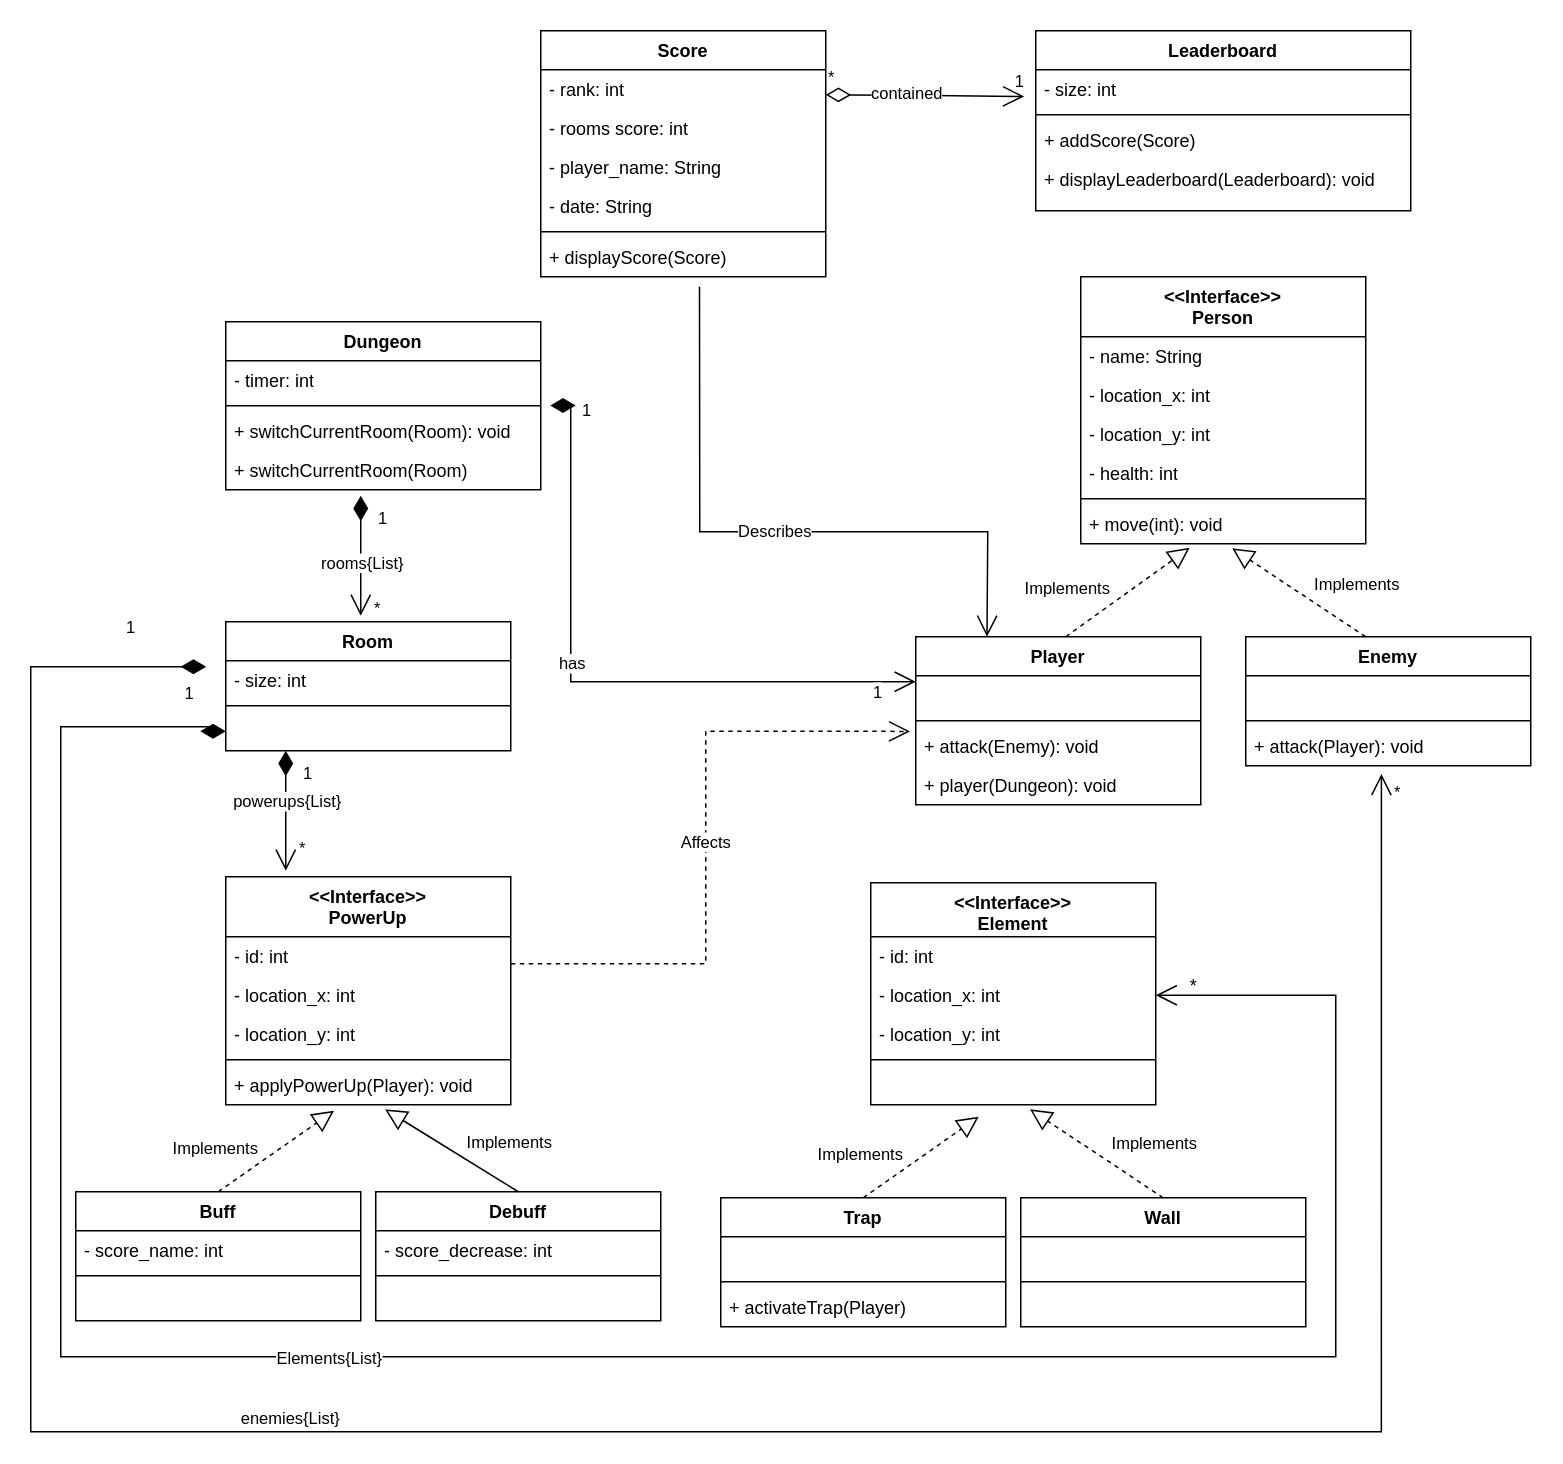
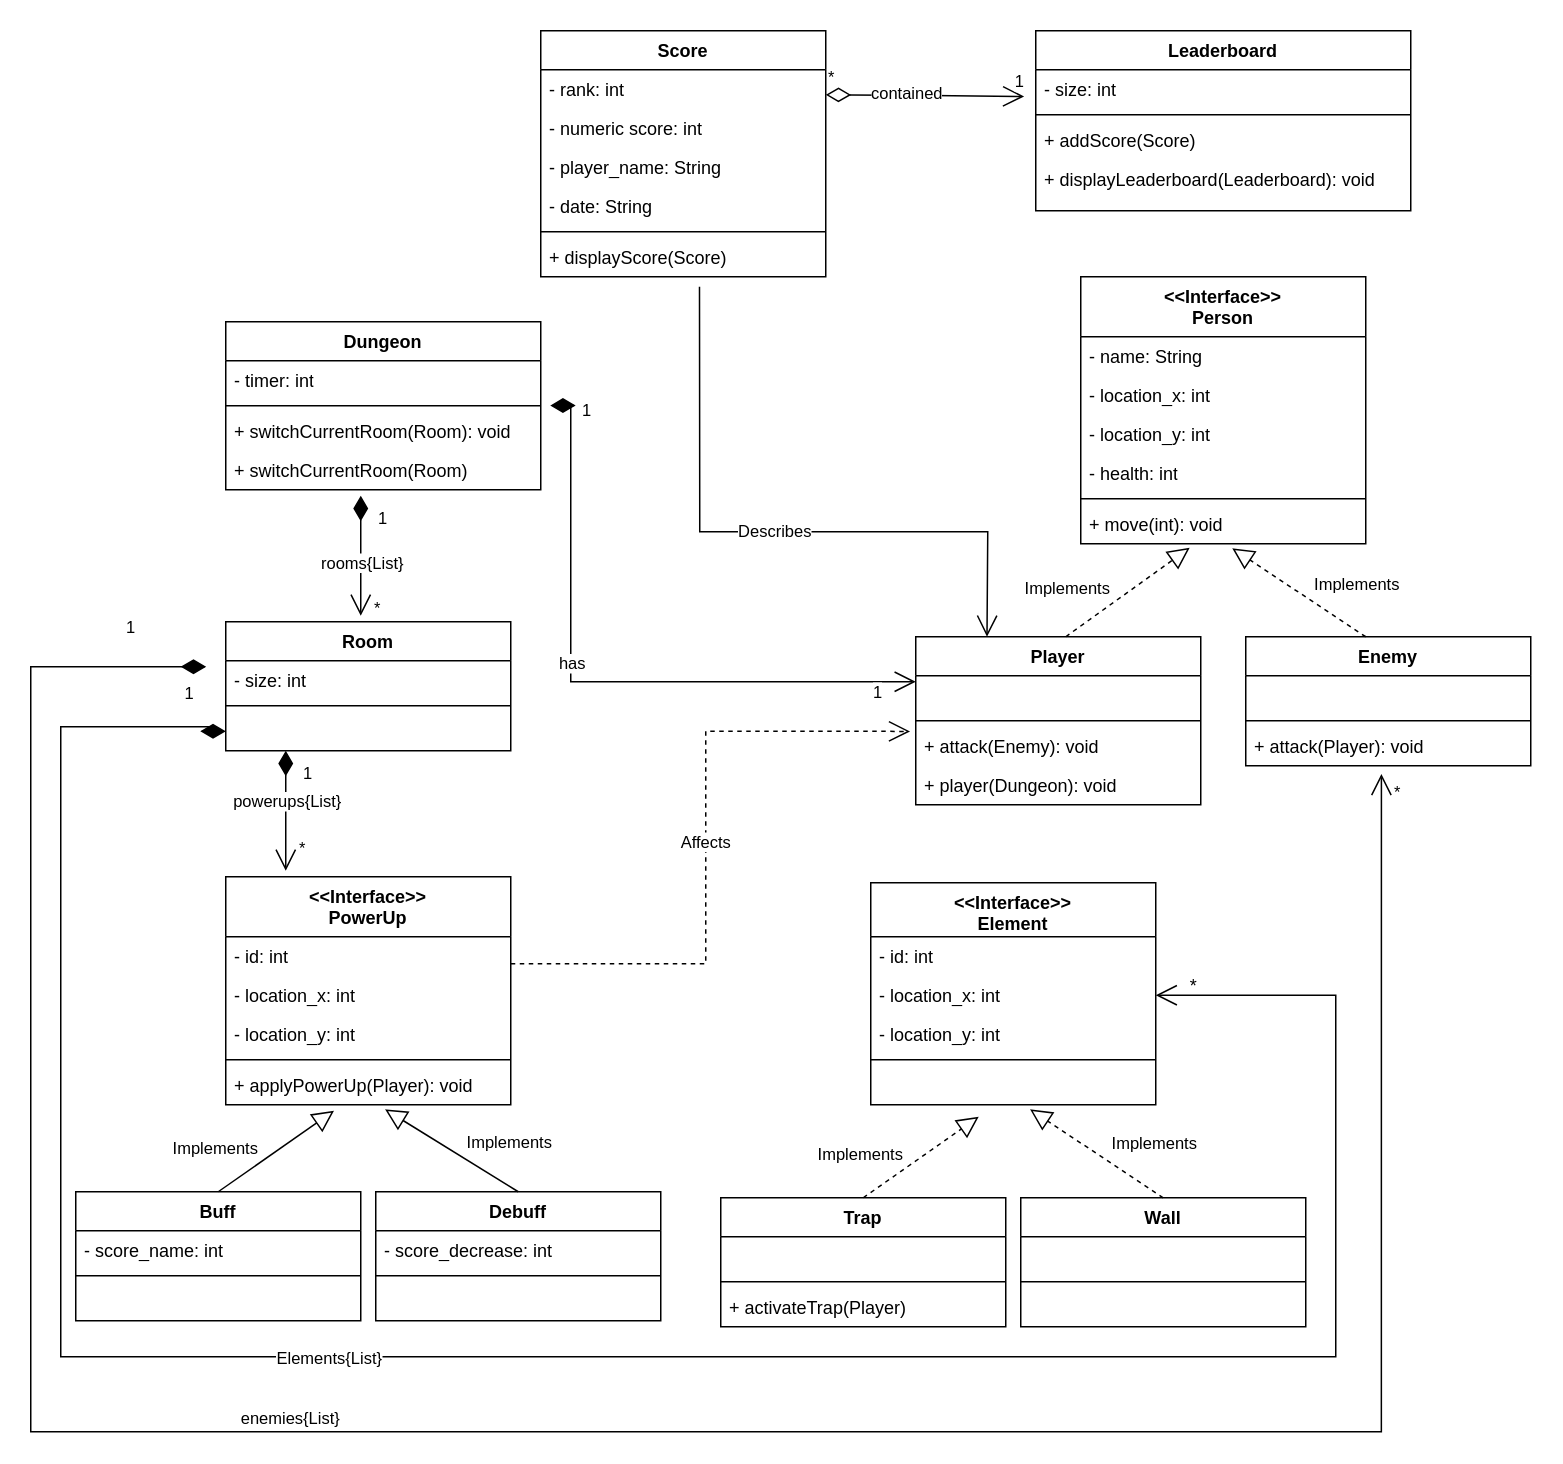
- <mxCell id="80" value="- rooms score: int" style="text;strokeColor=none;fillColor=none;align=left;verticalAlign=top;spacingLeft=4;spacingRight=4;overflow=hidden;rotatable=0;points=[[0,0.5],[1,0.5]];portConstraint=eastwest;whiteSpace=wrap;html=1;" vertex="1" parent="78"><mxGeometry y="52" width="190" height="26" as="geometry" /></mxCell>
+ <mxCell id="80" value="- numeric score: int" style="text;strokeColor=none;fillColor=none;align=left;verticalAlign=top;spacingLeft=4;spacingRight=4;overflow=hidden;rotatable=0;points=[[0,0.5],[1,0.5]];portConstraint=eastwest;whiteSpace=wrap;html=1;" vertex="1" parent="78"><mxGeometry y="52" width="190" height="26" as="geometry" /></mxCell>
- <mxCell id="31" value="" style="endArrow=block;dashed=1;endFill=0;endSize=12;html=1;rounded=0;entryX=0.38;entryY=1.154;entryDx=0;entryDy=0;entryPerimeter=0;exitX=0.5;exitY=0;exitDx=0;exitDy=0;" edge="1" parent="1" source="20" target="19"><mxGeometry width="160" relative="1" as="geometry"><mxPoint x="150" y="782.44" as="sourcePoint" /><mxPoint x="222" y="725.55" as="targetPoint" /></mxGeometry></mxCell>
+ <mxCell id="31" value="" style="endArrow=block;dashed=0;endFill=0;endSize=12;html=1;rounded=0;entryX=0.38;entryY=1.154;entryDx=0;entryDy=0;entryPerimeter=0;exitX=0.5;exitY=0;exitDx=0;exitDy=0;" edge="1" parent="1" source="20" target="19"><mxGeometry width="160" relative="1" as="geometry"><mxPoint x="150" y="782.44" as="sourcePoint" /><mxPoint x="222" y="725.55" as="targetPoint" /></mxGeometry></mxCell>
